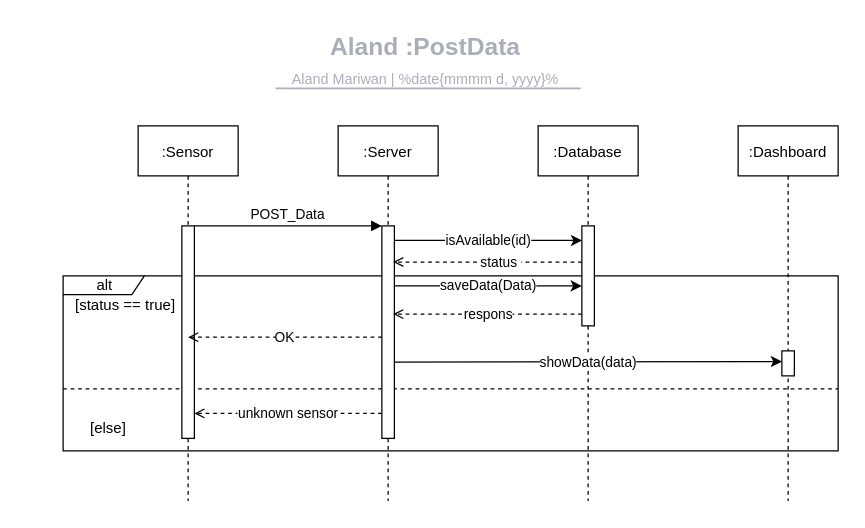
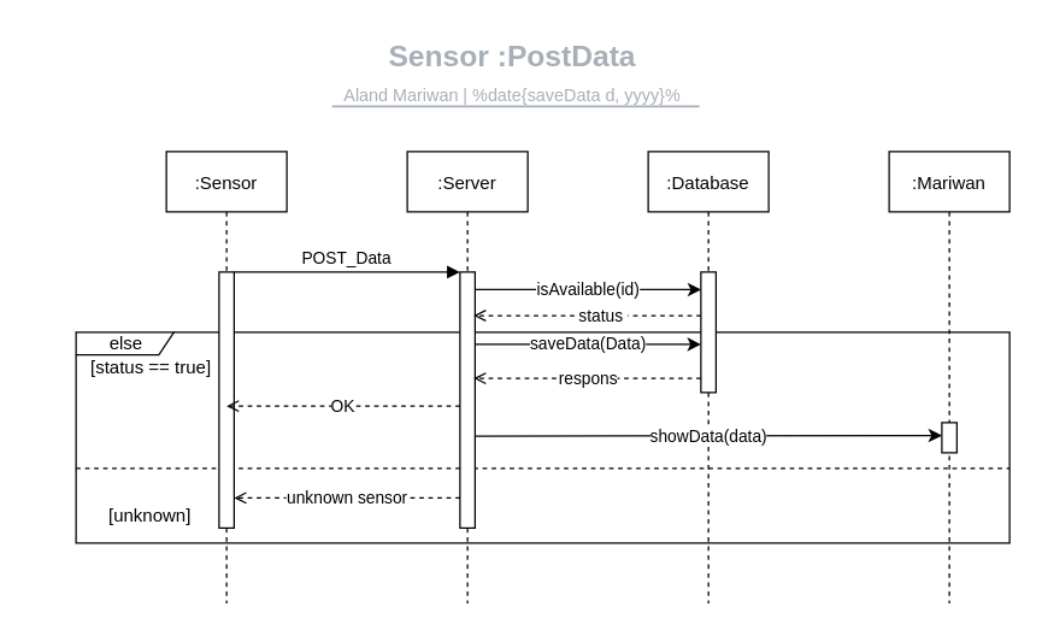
- <mxCell id="23" value="Aland :PostData" style="points=[[0.318,0.967,0],[0.693,0.967,0]];html=1;overflow=block;blockSpacing=1;whiteSpace=wrap;fontSize=19.7;fontColor=#a9afb8;fontStyle=1;align=center;spacingLeft=7;spacingRight=7;spacingTop=2;spacing=3;strokeOpacity=0;fillOpacity=0;rounded=1;absoluteArcSize=1;arcSize=12;fillColor=#ffffff;strokeWidth=1.5;" parent="22" vertex="1"><mxGeometry width="640" height="31" as="geometry" /></mxCell>
+ <mxCell id="23" value="Sensor :PostData" style="points=[[0.318,0.967,0],[0.693,0.967,0]];html=1;overflow=block;blockSpacing=1;whiteSpace=wrap;fontSize=19.7;fontColor=#a9afb8;fontStyle=1;align=center;spacingLeft=7;spacingRight=7;spacingTop=2;spacing=3;strokeOpacity=0;fillOpacity=0;rounded=1;absoluteArcSize=1;arcSize=12;fillColor=#ffffff;strokeWidth=1.5;" parent="22" vertex="1"><mxGeometry width="640" height="31" as="geometry" /></mxCell>
- <mxCell id="24" value="Aland Mariwan  |  %date{mmmm d, yyyy}%" style="html=1;overflow=block;blockSpacing=1;whiteSpace=wrap;fontSize=11.5;fontColor=#a9afb8;align=center;spacingLeft=7;spacingRight=7;spacingTop=2;spacing=3;strokeOpacity=0;fillOpacity=0;rounded=1;absoluteArcSize=1;arcSize=12;fillColor=#ffffff;strokeWidth=1.5;" parent="22" vertex="1"><mxGeometry y="31" width="640" height="14" as="geometry" /></mxCell>
+ <mxCell id="24" value="Aland Mariwan  |  %date{saveData d, yyyy}%" style="html=1;overflow=block;blockSpacing=1;whiteSpace=wrap;fontSize=11.5;fontColor=#a9afb8;align=center;spacingLeft=7;spacingRight=7;spacingTop=2;spacing=3;strokeOpacity=0;fillOpacity=0;rounded=1;absoluteArcSize=1;arcSize=12;fillColor=#ffffff;strokeWidth=1.5;" parent="22" vertex="1"><mxGeometry y="31" width="640" height="14" as="geometry" /></mxCell>
- <mxCell id="13" value=":Dashboard" style="shape=umlLifeline;perimeter=lifelinePerimeter;container=1;collapsible=0;recursiveResize=0;rounded=0;shadow=0;strokeWidth=1;" parent="1" vertex="1"><mxGeometry x="590" y="100" width="80" height="300" as="geometry" /></mxCell>
+ <mxCell id="13" value=":Mariwan" style="shape=umlLifeline;perimeter=lifelinePerimeter;container=1;collapsible=0;recursiveResize=0;rounded=0;shadow=0;strokeWidth=1;" parent="1" vertex="1"><mxGeometry x="590" y="100" width="80" height="300" as="geometry" /></mxCell>
- <mxCell id="2" value="alt" style="shape=umlFrame;tabWidth=110;tabHeight=30;tabPosition=left;html=1;boundedLbl=1;labelInHeader=1;width=65;height=15;" parent="1" vertex="1"><mxGeometry x="50" y="220" width="620" height="140" as="geometry" /></mxCell>
+ <mxCell id="2" value="else" style="shape=umlFrame;tabWidth=110;tabHeight=30;tabPosition=left;html=1;boundedLbl=1;labelInHeader=1;width=65;height=15;" parent="1" vertex="1"><mxGeometry x="50" y="220" width="620" height="140" as="geometry" /></mxCell>
- <mxCell id="4" value="[else]" style="line;strokeWidth=1;dashed=1;labelPosition=center;verticalLabelPosition=bottom;align=left;verticalAlign=top;spacingLeft=20;spacingTop=15;" parent="2" vertex="1"><mxGeometry y="87.501" width="620.0" height="5.6" as="geometry" /></mxCell>
+ <mxCell id="4" value="[unknown]" style="line;strokeWidth=1;dashed=1;labelPosition=center;verticalLabelPosition=bottom;align=left;verticalAlign=top;spacingLeft=20;spacingTop=15;" parent="2" vertex="1"><mxGeometry y="87.501" width="620.0" height="5.6" as="geometry" /></mxCell>
